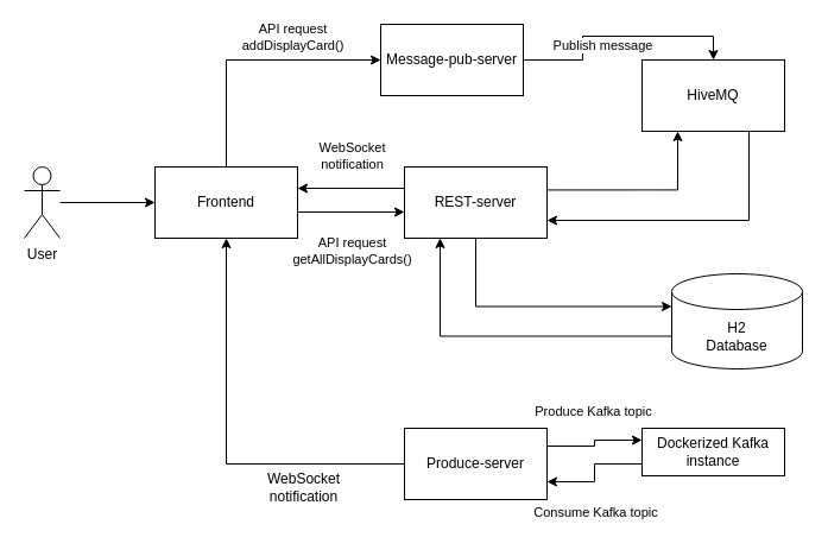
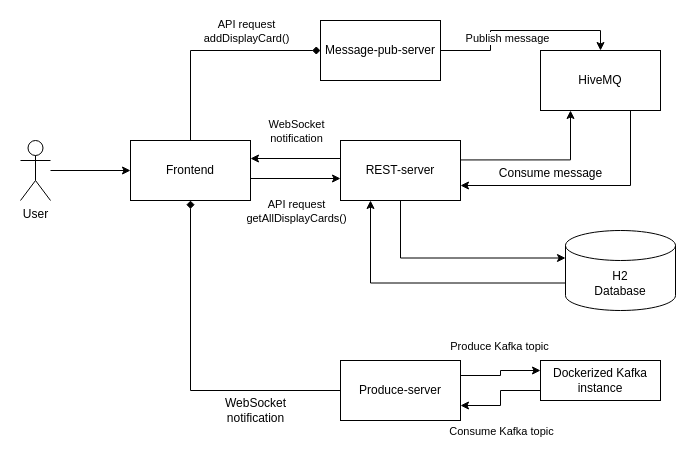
- <mxCell id="4" style="edgeStyle=orthogonalEdgeStyle;rounded=0;orthogonalLoop=1;jettySize=auto;html=1;exitX=0.5;exitY=0;exitDx=0;exitDy=0;entryX=0;entryY=0.5;entryDx=0;entryDy=0;" edge="1" parent="1" source="6" target="9"><mxGeometry relative="1" as="geometry" /></mxCell>
+ <mxCell id="4" style="edgeStyle=orthogonalEdgeStyle;rounded=0;orthogonalLoop=1;jettySize=auto;html=1;exitX=0.5;exitY=0;exitDx=0;exitDy=0;entryX=0;entryY=0.5;entryDx=0;entryDy=0;endArrow=diamond;" edge="1" parent="1" source="6" target="9"><mxGeometry relative="1" as="geometry" /></mxCell>
+ <mxCell id="22" value="Consume message" style="text;html=1;align=center;verticalAlign=middle;resizable=0;points=[];autosize=1;strokeColor=none;fillColor=none;" vertex="1" parent="1"><mxGeometry x="485" y="158" width="130" height="30" as="geometry" /></mxCell>
- <mxCell id="10" style="edgeStyle=orthogonalEdgeStyle;rounded=0;orthogonalLoop=1;jettySize=auto;html=1;exitX=0;exitY=0.5;exitDx=0;exitDy=0;entryX=0.5;entryY=1;entryDx=0;entryDy=0;" edge="1" parent="1" source="13" target="6"><mxGeometry relative="1" as="geometry" /></mxCell>
+ <mxCell id="10" style="edgeStyle=orthogonalEdgeStyle;rounded=0;orthogonalLoop=1;jettySize=auto;html=1;exitX=0;exitY=0.5;exitDx=0;exitDy=0;entryX=0.5;entryY=1;entryDx=0;entryDy=0;endArrow=diamond;" edge="1" parent="1" source="13" target="6"><mxGeometry relative="1" as="geometry" /></mxCell>
